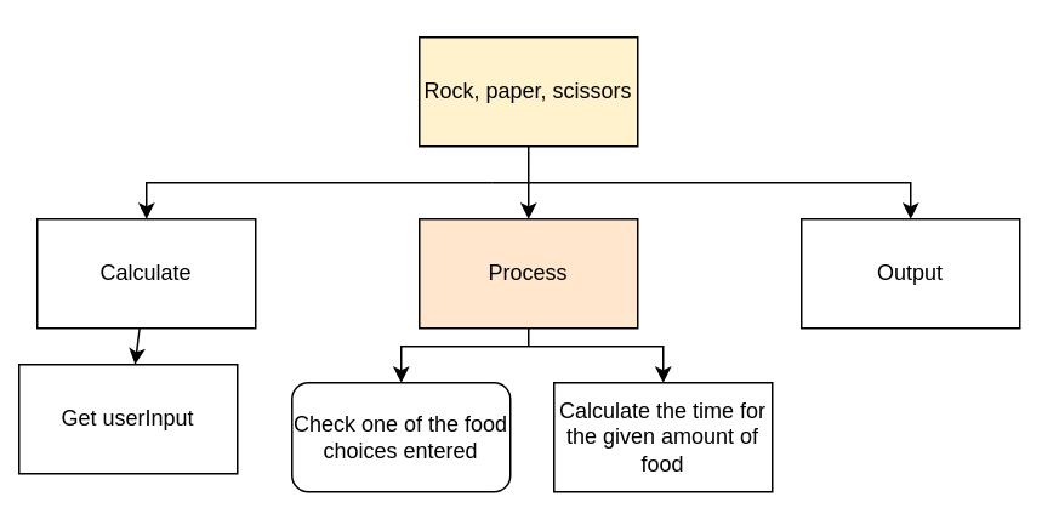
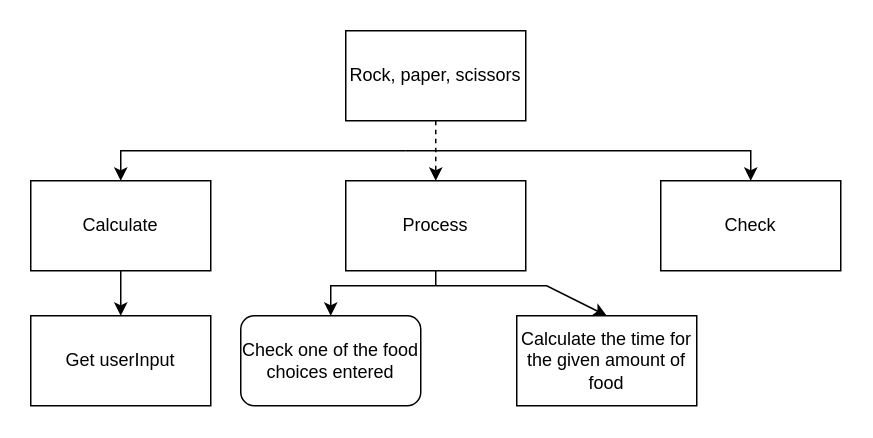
- <mxCell id="7" value="Rock, paper, scissors" style="rounded=0;whiteSpace=wrap;html=1;fillColor=#fff2cc;" parent="1" vertex="1"><mxGeometry x="230" y="20" width="120" height="60" as="geometry" /></mxCell>
+ <mxCell id="7" value="Rock, paper, scissors" style="rounded=0;whiteSpace=wrap;html=1;" parent="1" vertex="1"><mxGeometry x="230" y="20" width="120" height="60" as="geometry" /></mxCell>
- <mxCell id="6" value="" style="edgeStyle=none;rounded=0;html=1;" parent="1" source="7" target="11" edge="1"><mxGeometry relative="1" as="geometry" /></mxCell>
+ <mxCell id="6" value="" style="edgeStyle=none;rounded=0;html=1;dashed=1;" parent="1" source="7" target="11" edge="1"><mxGeometry relative="1" as="geometry" /></mxCell>
- <mxCell id="11" value="Process" style="rounded=0;whiteSpace=wrap;html=1;fillColor=#ffe6cc;" parent="1" vertex="1"><mxGeometry x="230" y="120" width="120" height="60" as="geometry" /></mxCell>
+ <mxCell id="11" value="Process" style="rounded=0;whiteSpace=wrap;html=1;" parent="1" vertex="1"><mxGeometry x="230" y="120" width="120" height="60" as="geometry" /></mxCell>
- <mxCell id="12" value="Output" style="rounded=0;whiteSpace=wrap;html=1;" parent="1" vertex="1"><mxGeometry x="440" y="120" width="120" height="60" as="geometry" /></mxCell>
+ <mxCell id="12" value="Check" style="rounded=0;whiteSpace=wrap;html=1;" parent="1" vertex="1"><mxGeometry x="440" y="120" width="120" height="60" as="geometry" /></mxCell>
- <mxCell id="13" value="Get userInput" style="rounded=0;whiteSpace=wrap;html=1;" parent="1" vertex="1"><mxGeometry x="10" y="200" width="120" height="60" as="geometry" /></mxCell>
+ <mxCell id="13" value="Get userInput" style="rounded=0;whiteSpace=wrap;html=1;" parent="1" vertex="1"><mxGeometry x="20" y="210" width="120" height="60" as="geometry" /></mxCell>
- <mxCell id="15" value="Calculate the time for the given amount of food" style="rounded=0;whiteSpace=wrap;html=1;" vertex="1" parent="1"><mxGeometry x="304" y="210" width="120" height="60" as="geometry" /></mxCell>
+ <mxCell id="15" value="Calculate the time for the given amount of food" style="rounded=0;whiteSpace=wrap;html=1;" vertex="1" parent="1"><mxGeometry x="344" y="210" width="120" height="60" as="geometry" /></mxCell>
